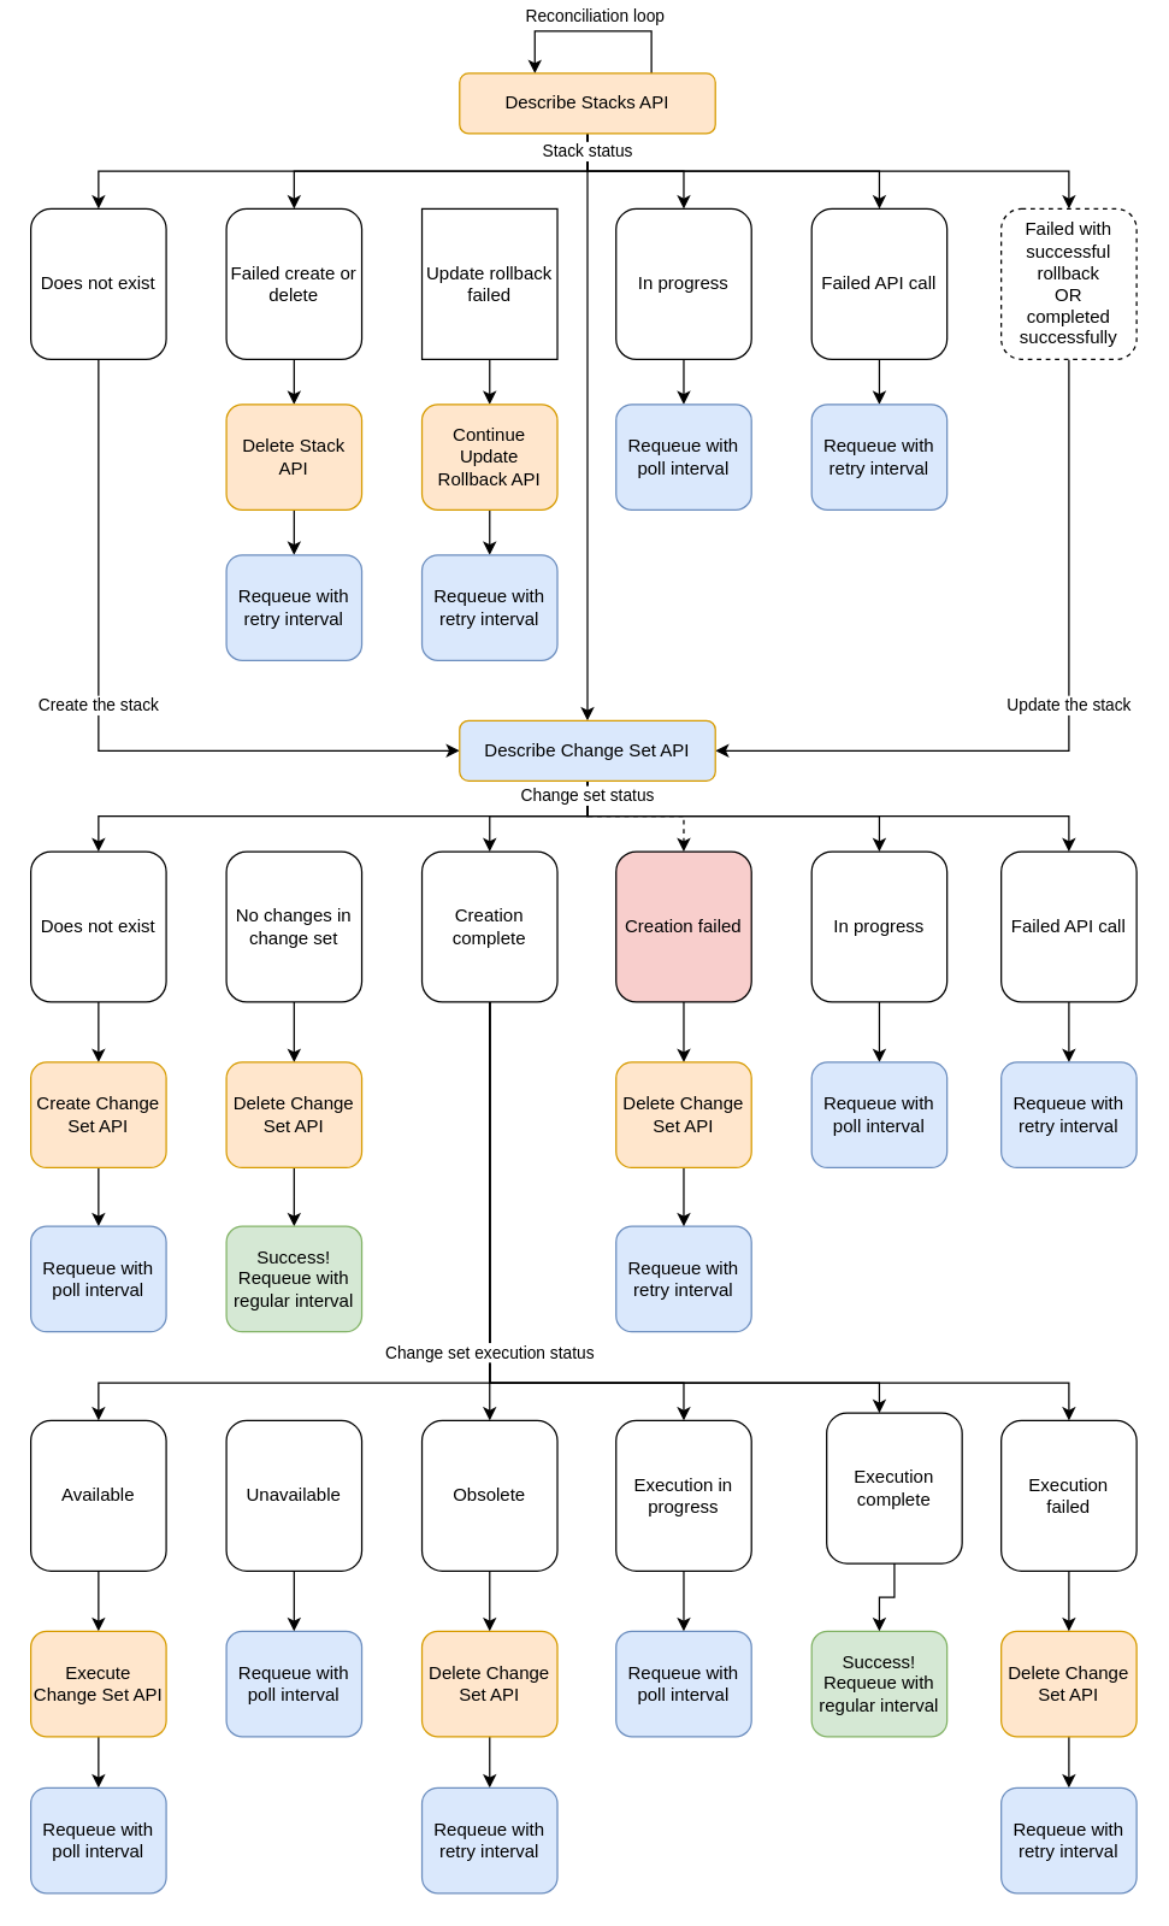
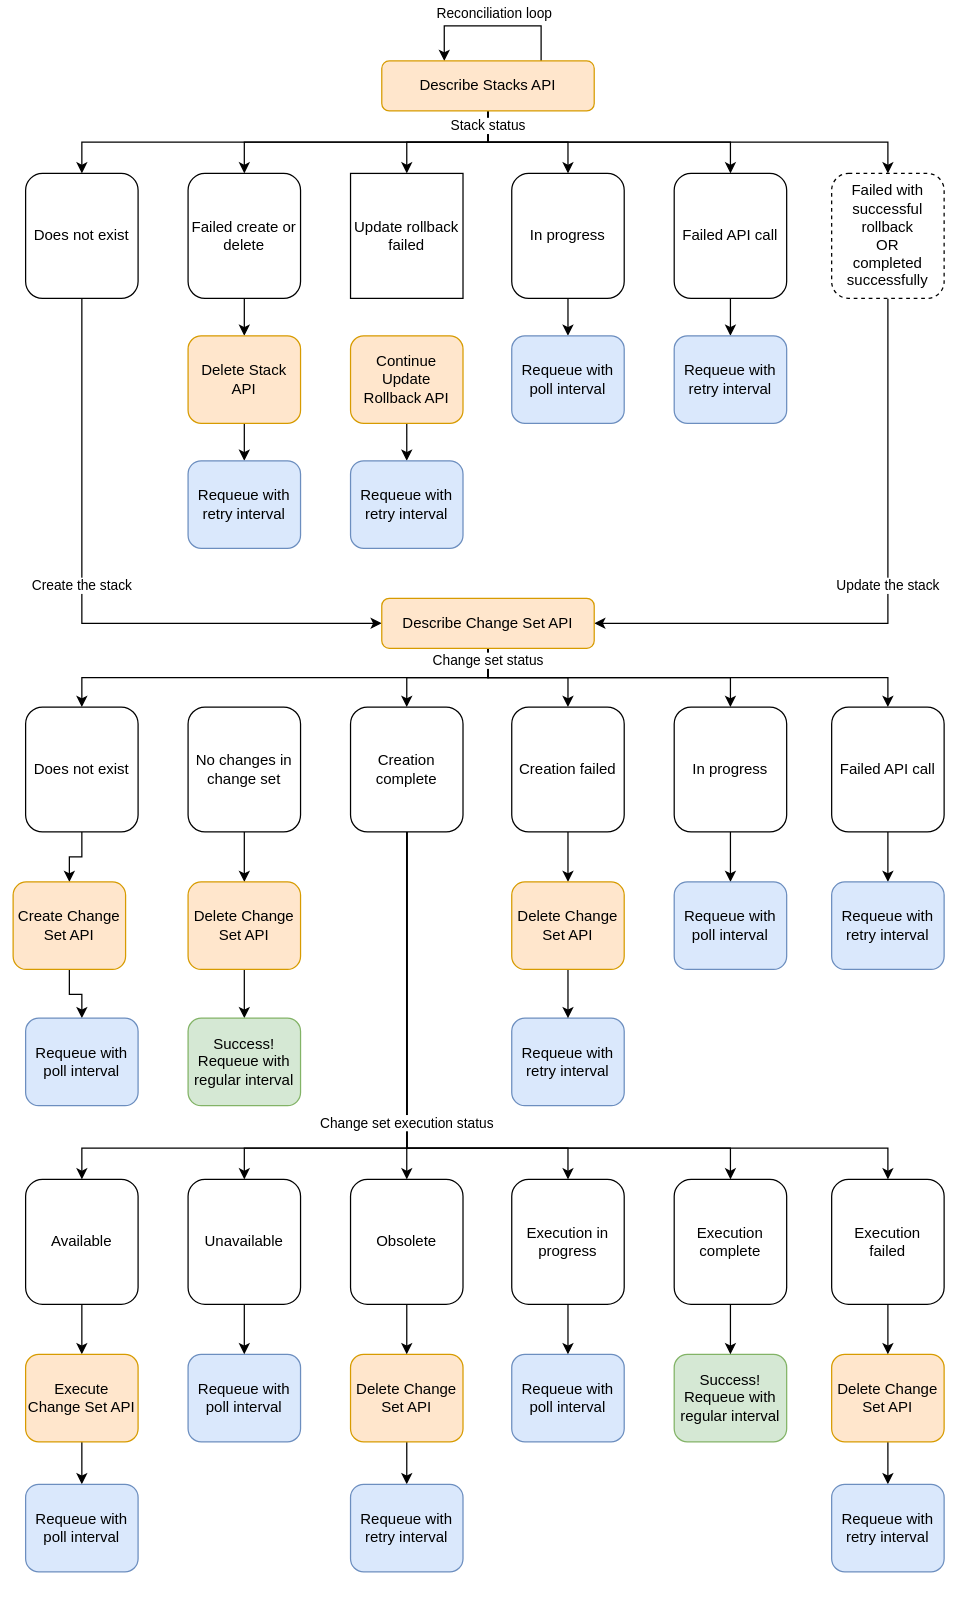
- <mxCell id="14" style="edgeStyle=orthogonalEdgeStyle;rounded=0;orthogonalLoop=1;jettySize=auto;html=1;entryX=0.5;entryY=0;entryDx=0;entryDy=0;" parent="1" source="15" target="23" edge="1"><mxGeometry relative="1" as="geometry" /></mxCell>
- <mxCell id="4" style="edgeStyle=orthogonalEdgeStyle;rounded=0;orthogonalLoop=1;jettySize=auto;html=1;" parent="1" source="9" target="35" edge="1"><mxGeometry relative="1" as="geometry" /></mxCell>
+ <mxCell id="4" style="edgeStyle=orthogonalEdgeStyle;rounded=0;orthogonalLoop=1;jettySize=auto;html=1;" parent="1" source="9" target="15" edge="1"><mxGeometry relative="1" as="geometry" /></mxCell>
- <mxCell id="35" value="Describe Change Set API" style="rounded=1;whiteSpace=wrap;html=1;fontSize=12;glass=0;strokeWidth=1;shadow=0;fillColor=#dae8fc;strokeColor=#d79b00;" parent="1" vertex="1"><mxGeometry x="305" y="478" width="170" height="40" as="geometry" /></mxCell>
+ <mxCell id="35" value="Describe Change Set API" style="rounded=1;whiteSpace=wrap;html=1;fontSize=12;glass=0;strokeWidth=1;shadow=0;fillColor=#ffe6cc;strokeColor=#d79b00;" parent="1" vertex="1"><mxGeometry x="305" y="478" width="170" height="40" as="geometry" /></mxCell>
- <mxCell id="32" style="edgeStyle=orthogonalEdgeStyle;rounded=0;orthogonalLoop=1;jettySize=auto;html=1;dashed=1;" parent="1" source="35" target="68" edge="1"><mxGeometry relative="1" as="geometry" /></mxCell>
+ <mxCell id="32" style="edgeStyle=orthogonalEdgeStyle;rounded=0;orthogonalLoop=1;jettySize=auto;html=1;" parent="1" source="35" target="68" edge="1"><mxGeometry relative="1" as="geometry" /></mxCell>
- <mxCell id="68" value="Creation failed" style="rounded=1;whiteSpace=wrap;html=1;fontSize=12;glass=0;strokeWidth=1;shadow=0;spacing=4;spacingTop=8;spacingBottom=8;fillColor=#f8cecc;" parent="1" vertex="1"><mxGeometry x="409" y="565" width="90" height="100" as="geometry" /></mxCell>
+ <mxCell id="68" value="Creation failed" style="rounded=1;whiteSpace=wrap;html=1;fontSize=12;glass=0;strokeWidth=1;shadow=0;spacing=4;spacingTop=8;spacingBottom=8;" parent="1" vertex="1"><mxGeometry x="409" y="565" width="90" height="100" as="geometry" /></mxCell>
- <mxCell id="79" value="Create Change Set API" style="rounded=1;whiteSpace=wrap;html=1;fontSize=12;glass=0;strokeWidth=1;shadow=0;fillColor=#ffe6cc;strokeColor=#d79b00;" parent="1" vertex="1"><mxGeometry x="20" y="705" width="90" height="70" as="geometry" /></mxCell>
+ <mxCell id="79" value="Create Change Set API" style="rounded=1;whiteSpace=wrap;html=1;fontSize=12;glass=0;strokeWidth=1;shadow=0;fillColor=#ffe6cc;strokeColor=#d79b00;" parent="1" vertex="1"><mxGeometry x="10" y="705" width="90" height="70" as="geometry" /></mxCell>
+ <mxCell id="82" style="edgeStyle=orthogonalEdgeStyle;rounded=0;orthogonalLoop=1;jettySize=auto;html=1;" parent="1" source="87" target="49" edge="1"><mxGeometry relative="1" as="geometry"><Array as="points"><mxPoint x="325" y="918" /><mxPoint x="195" y="918" /></Array></mxGeometry></mxCell>
- <mxCell id="46" value="Execution complete" style="rounded=1;whiteSpace=wrap;html=1;fontSize=12;glass=0;strokeWidth=1;shadow=0;spacing=4;spacingTop=8;spacingBottom=8;" parent="1" vertex="1"><mxGeometry x="549" y="938" width="90" height="100" as="geometry" /></mxCell>
+ <mxCell id="46" value="Execution complete" style="rounded=1;whiteSpace=wrap;html=1;fontSize=12;glass=0;strokeWidth=1;shadow=0;spacing=4;spacingTop=8;spacingBottom=8;" parent="1" vertex="1"><mxGeometry x="539" y="943" width="90" height="100" as="geometry" /></mxCell>
